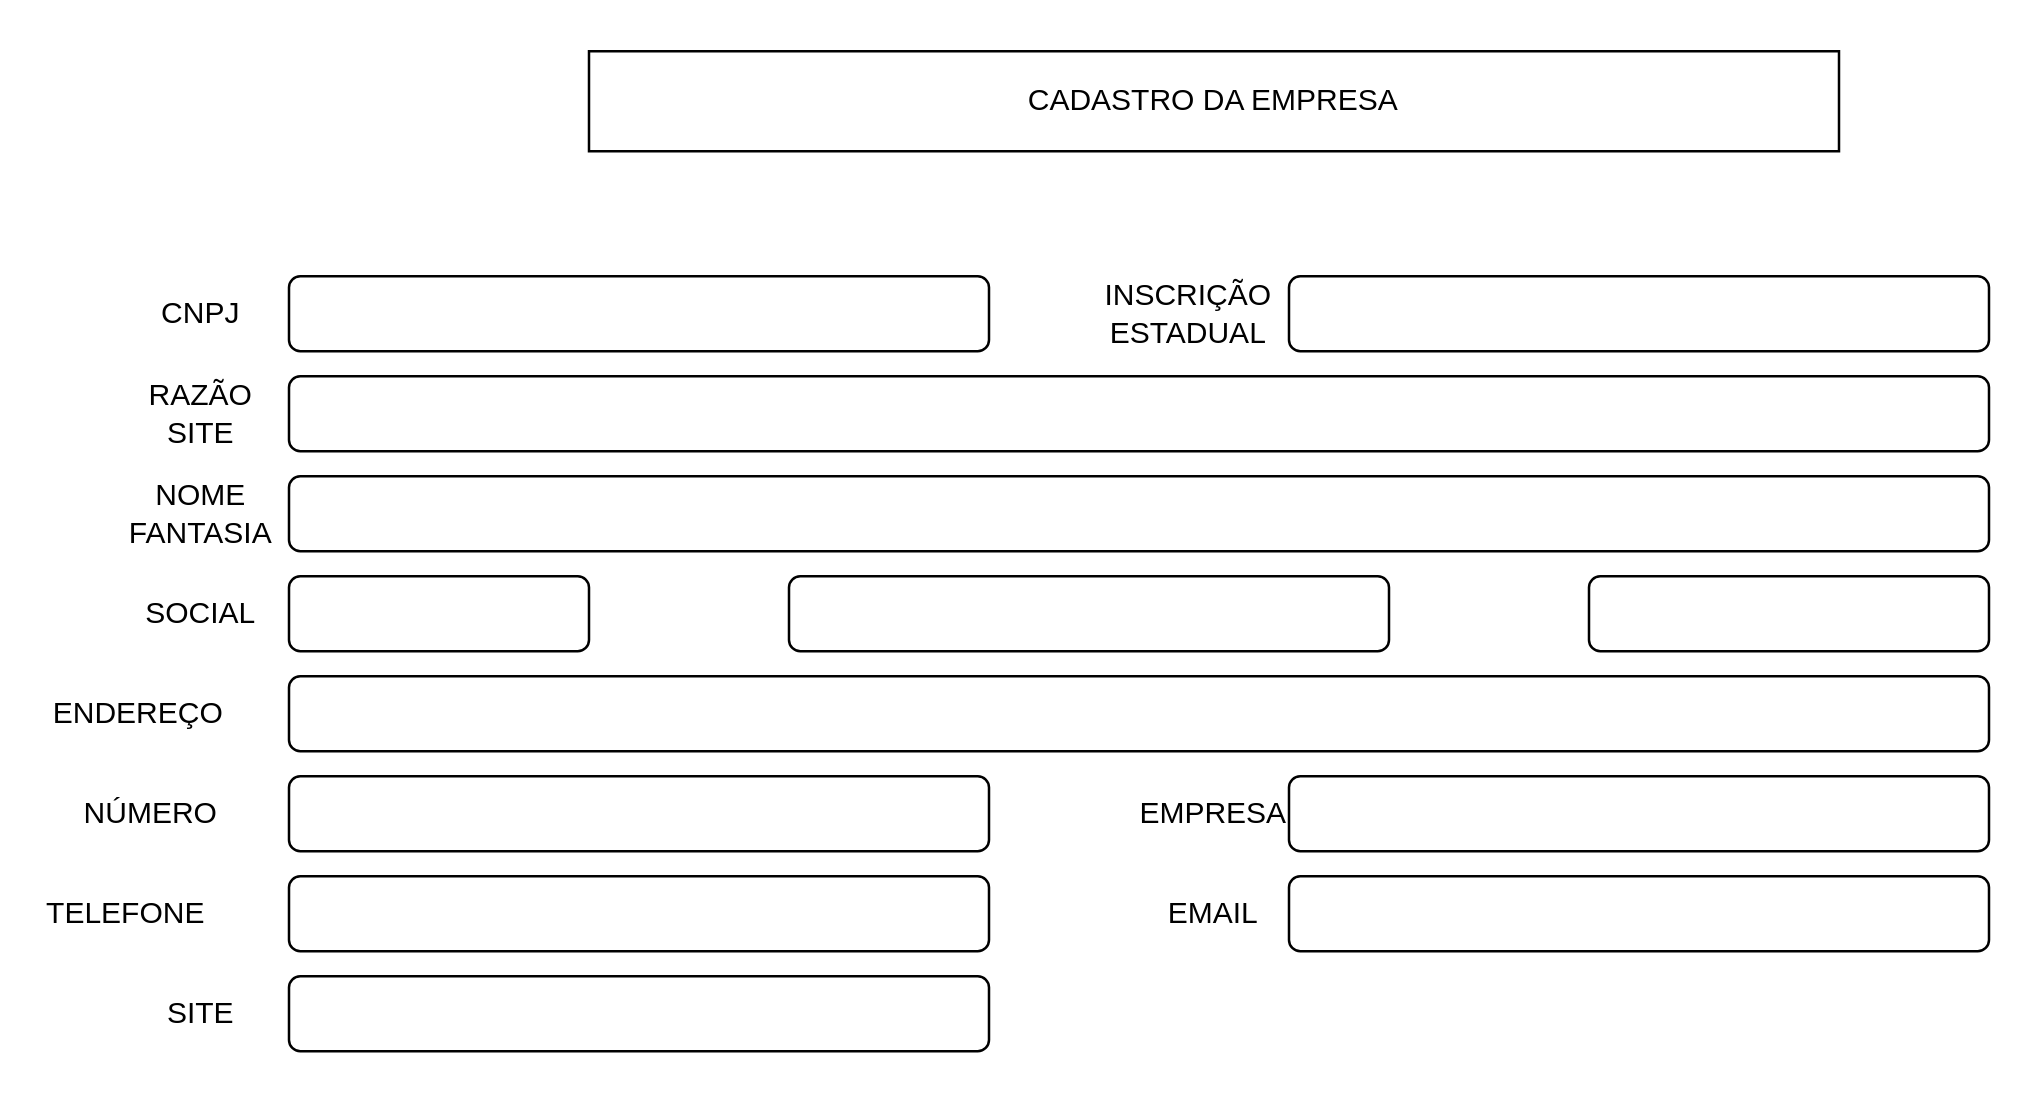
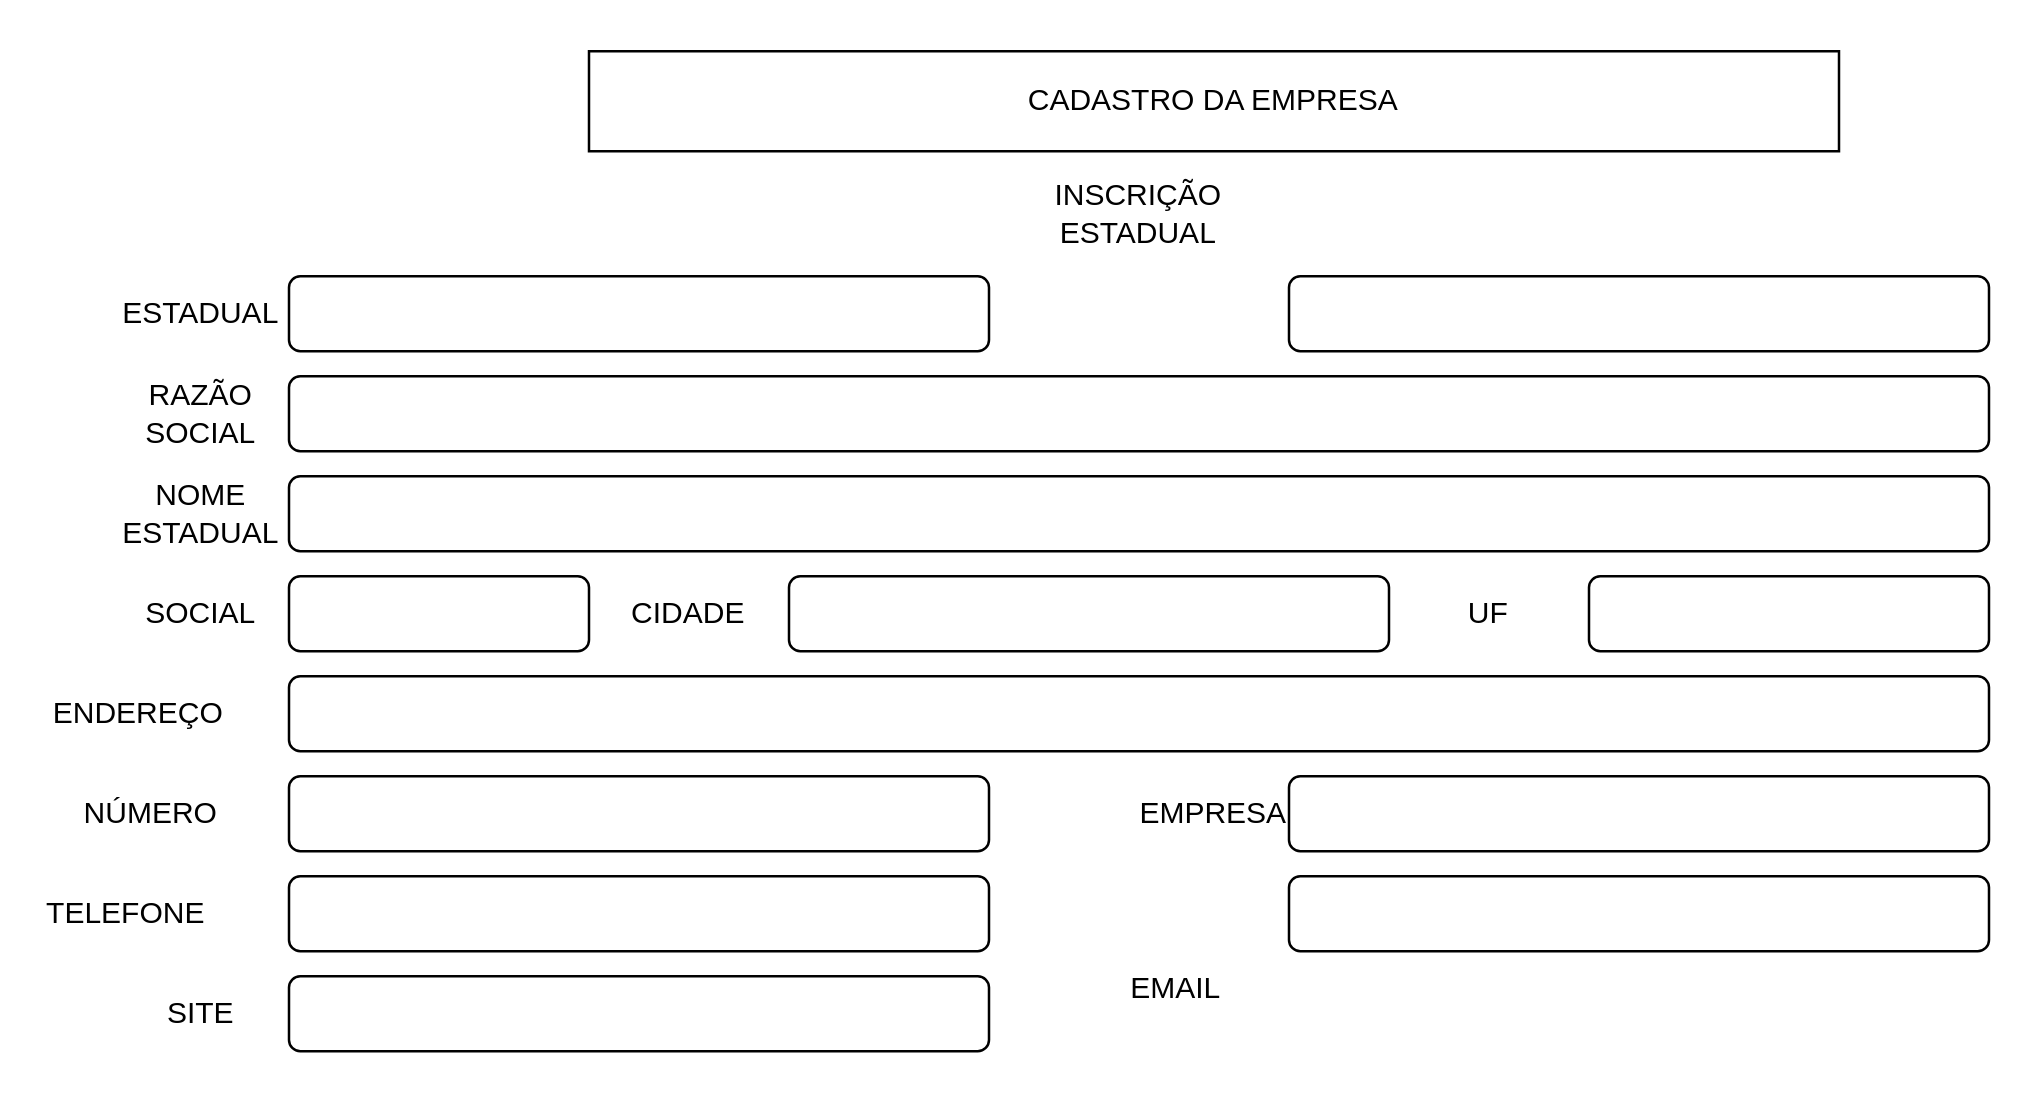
- <mxCell id="4" value="CNPJ" style="text;html=1;strokeColor=none;fillColor=none;align=center;verticalAlign=middle;whiteSpace=wrap;rounded=0;" vertex="1" parent="1"><mxGeometry x="35" y="95" width="90" height="60" as="geometry" /></mxCell>
+ <mxCell id="4" value="ESTADUAL" style="text;html=1;strokeColor=none;fillColor=none;align=center;verticalAlign=middle;whiteSpace=wrap;rounded=0;" vertex="1" parent="1"><mxGeometry x="35" y="95" width="90" height="60" as="geometry" /></mxCell>
- <mxCell id="6" value="INSCRIÇÃO ESTADUAL" style="text;html=1;strokeColor=none;fillColor=none;align=center;verticalAlign=middle;whiteSpace=wrap;rounded=0;" vertex="1" parent="1"><mxGeometry x="445" y="110" width="60" height="30" as="geometry" /></mxCell>
+ <mxCell id="6" value="INSCRIÇÃO ESTADUAL" style="text;html=1;strokeColor=none;fillColor=none;align=center;verticalAlign=middle;whiteSpace=wrap;rounded=0;" vertex="1" parent="1"><mxGeometry x="425" y="70" width="60" height="30" as="geometry" /></mxCell>
- <mxCell id="8" value="RAZÃO SITE" style="text;html=1;strokeColor=none;fillColor=none;align=center;verticalAlign=middle;whiteSpace=wrap;rounded=0;" vertex="1" parent="1"><mxGeometry x="50" y="150" width="60" height="30" as="geometry" /></mxCell>
+ <mxCell id="8" value="RAZÃO SOCIAL" style="text;html=1;strokeColor=none;fillColor=none;align=center;verticalAlign=middle;whiteSpace=wrap;rounded=0;" vertex="1" parent="1"><mxGeometry x="50" y="150" width="60" height="30" as="geometry" /></mxCell>
- <mxCell id="10" value="NOME FANTASIA" style="text;html=1;strokeColor=none;fillColor=none;align=center;verticalAlign=middle;whiteSpace=wrap;rounded=0;" vertex="1" parent="1"><mxGeometry x="50" y="190" width="60" height="30" as="geometry" /></mxCell>
+ <mxCell id="10" value="NOME ESTADUAL" style="text;html=1;strokeColor=none;fillColor=none;align=center;verticalAlign=middle;whiteSpace=wrap;rounded=0;" vertex="1" parent="1"><mxGeometry x="50" y="190" width="60" height="30" as="geometry" /></mxCell>
+ <mxCell id="13" value="CIDADE" style="text;html=1;strokeColor=none;fillColor=none;align=center;verticalAlign=middle;whiteSpace=wrap;rounded=0;" vertex="1" parent="1"><mxGeometry x="245" y="230" width="60" height="30" as="geometry" /></mxCell>
+ <mxCell id="15" value="UF" style="text;html=1;strokeColor=none;fillColor=none;align=center;verticalAlign=middle;whiteSpace=wrap;rounded=0;" vertex="1" parent="1"><mxGeometry x="565" y="230" width="60" height="30" as="geometry" /></mxCell>
- <mxCell id="28" value="EMAIL" style="text;html=1;strokeColor=none;fillColor=none;align=center;verticalAlign=middle;whiteSpace=wrap;rounded=0;" vertex="1" parent="1"><mxGeometry x="455" y="350" width="60" height="30" as="geometry" /></mxCell>
+ <mxCell id="28" value="EMAIL" style="text;html=1;strokeColor=none;fillColor=none;align=center;verticalAlign=middle;whiteSpace=wrap;rounded=0;" vertex="1" parent="1"><mxGeometry x="440" y="380" width="60" height="30" as="geometry" /></mxCell>
